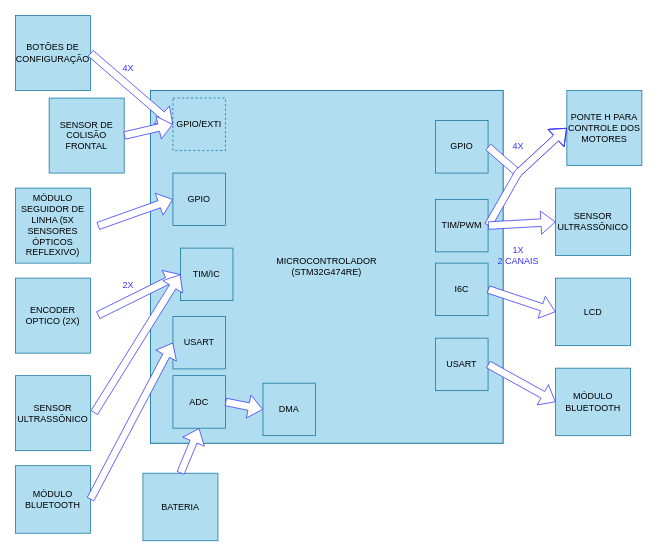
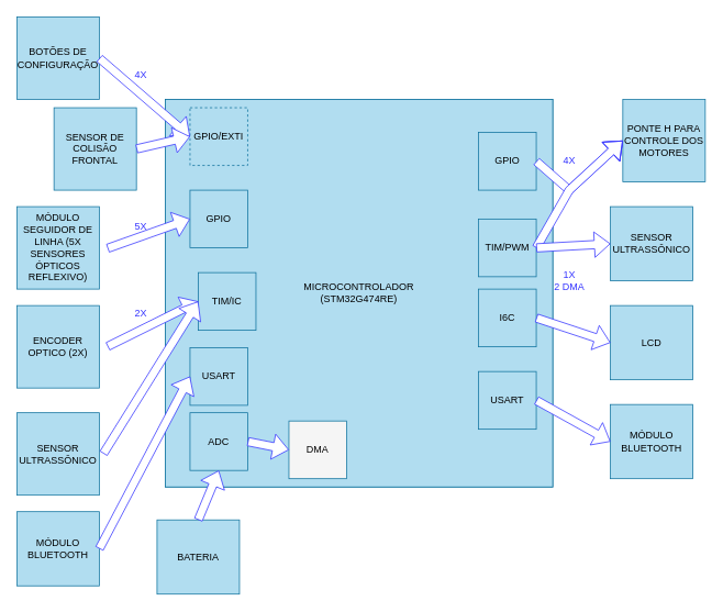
+ <mxCell id="24" value="&lt;font color=&quot;#3333ff&quot;&gt;5X&lt;/font&gt;" style="text;html=1;align=center;verticalAlign=middle;resizable=0;points=[];autosize=1;strokeColor=none;fillColor=none;" parent="1" vertex="1"><mxGeometry x="150" y="260" width="40" height="30" as="geometry" /></mxCell>
- <mxCell id="16" value="&lt;font color=&quot;#3333ff&quot;&gt;1X&lt;br&gt;2 CANAIS&lt;/font&gt;" style="text;html=1;align=center;verticalAlign=middle;resizable=0;points=[];autosize=1;strokeColor=none;fillColor=none;" parent="6" vertex="1"><mxGeometry x="450" y="200" width="80" height="40" as="geometry" /></mxCell>
+ <mxCell id="16" value="&lt;font color=&quot;#3333ff&quot;&gt;1X&lt;br&gt;2 DMA&lt;/font&gt;" style="text;html=1;align=center;verticalAlign=middle;resizable=0;points=[];autosize=1;strokeColor=none;fillColor=none;" parent="6" vertex="1"><mxGeometry x="450" y="200" width="80" height="40" as="geometry" /></mxCell>
- <mxCell id="19" value="DMA" style="whiteSpace=wrap;html=1;aspect=fixed;fillColor=#b1ddf0;strokeColor=#10739e;" vertex="1" parent="6"><mxGeometry x="150" y="390" width="70" height="70" as="geometry" /></mxCell>
+ <mxCell id="19" value="DMA" style="whiteSpace=wrap;html=1;aspect=fixed;fillColor=#f5f5f5;strokeColor=#10739e;" vertex="1" parent="6"><mxGeometry x="150" y="390" width="70" height="70" as="geometry" /></mxCell>
